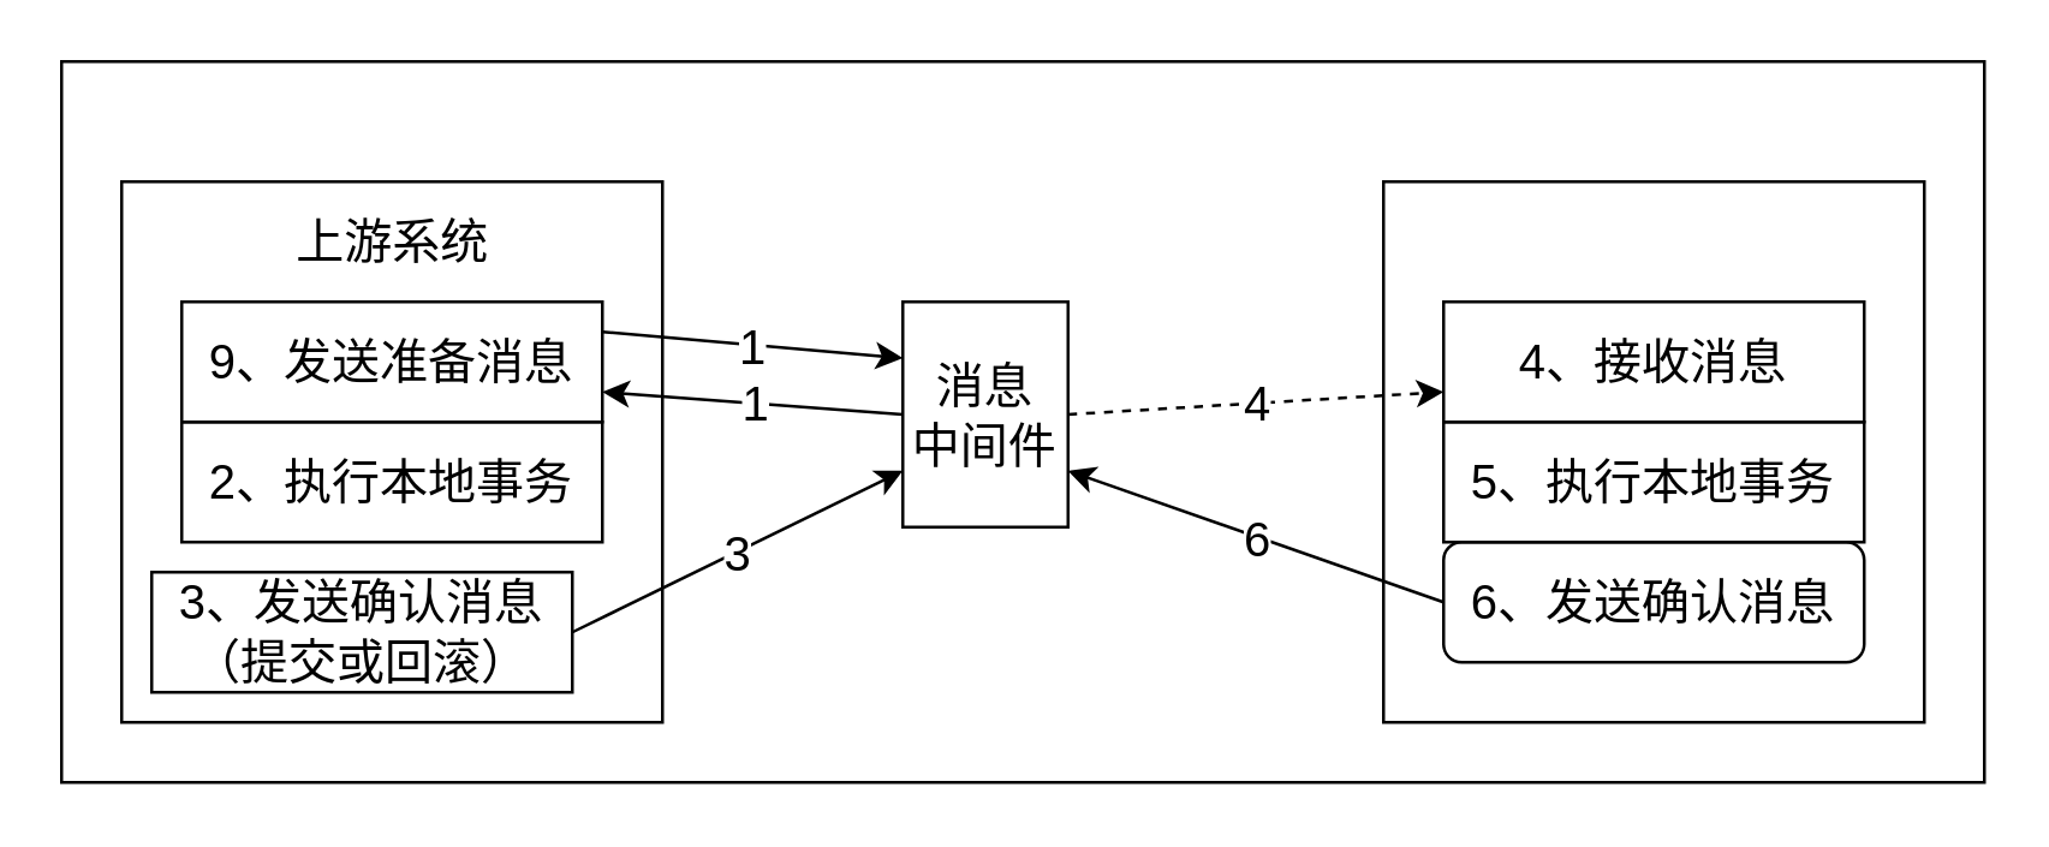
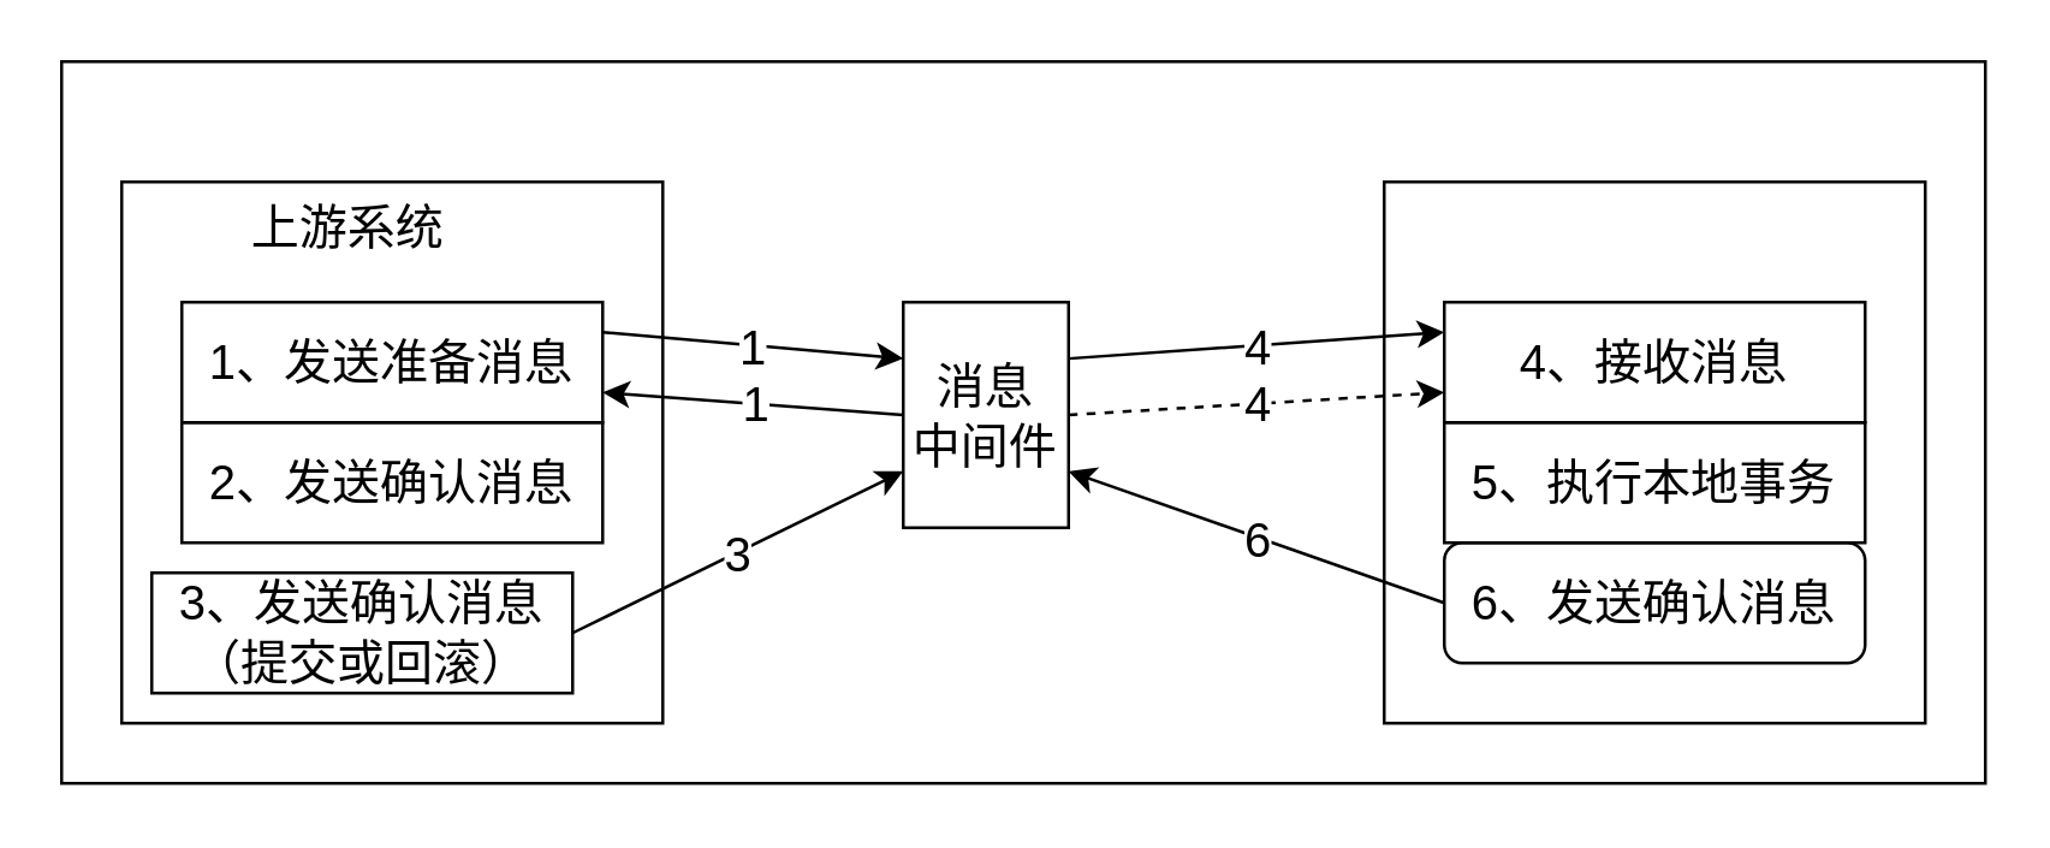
- <mxCell id="12" value="&lt;span style=&quot;font-size: 16px;&quot;&gt;上游系统&lt;/span&gt;" style="text;html=1;align=center;verticalAlign=middle;resizable=0;points=[];autosize=1;strokeColor=none;fillColor=none;fontSize=16;container=0;" vertex="1" parent="2"><mxGeometry x="70" y="50" width="80" height="20" as="geometry" /></mxCell>
+ <mxCell id="12" value="&lt;span style=&quot;font-size: 16px;&quot;&gt;上游系统&lt;/span&gt;" style="text;html=1;align=center;verticalAlign=middle;resizable=0;points=[];autosize=1;strokeColor=none;fillColor=none;fontSize=16;container=0;" vertex="1" parent="2"><mxGeometry x="55" y="45" width="80" height="20" as="geometry" /></mxCell>
+ <mxCell id="21" value="" style="endArrow=classic;html=1;rounded=0;entryX=0;entryY=0.25;entryDx=0;entryDy=0;exitX=1;exitY=0.25;exitDx=0;exitDy=0;fontSize=16;" edge="1" parent="2" source="8" target="7"><mxGeometry width="50" height="50" relative="1" as="geometry"><mxPoint x="420" y="130" as="sourcePoint" /><mxPoint x="290" y="140" as="targetPoint" /></mxGeometry></mxCell>
+ <mxCell id="22" value="4" style="edgeLabel;html=1;align=center;verticalAlign=middle;resizable=0;points=[];fontSize=16;container=0;" vertex="1" connectable="0" parent="21"><mxGeometry relative="1" as="geometry"><mxPoint as="offset" /></mxGeometry></mxCell>
- <mxCell id="9" value="9、发送准备消息" style="rounded=0;whiteSpace=wrap;html=1;fillColor=none;fontSize=16;container=0;" vertex="1" parent="2"><mxGeometry x="40" y="80" width="140" height="40" as="geometry" /></mxCell>
+ <mxCell id="9" value="1、发送准备消息" style="rounded=0;whiteSpace=wrap;html=1;fillColor=none;fontSize=16;container=0;" vertex="1" parent="2"><mxGeometry x="40" y="80" width="140" height="40" as="geometry" /></mxCell>
- <mxCell id="10" value="2、执行本地事务" style="rounded=0;whiteSpace=wrap;html=1;fillColor=none;fontSize=16;container=0;" vertex="1" parent="2"><mxGeometry x="40" y="120" width="140" height="40" as="geometry" /></mxCell>
+ <mxCell id="10" value="2、发送确认消息" style="rounded=0;whiteSpace=wrap;html=1;fillColor=none;fontSize=16;container=0;" vertex="1" parent="2"><mxGeometry x="40" y="120" width="140" height="40" as="geometry" /></mxCell>
